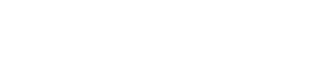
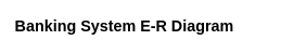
+ <mxCell id="2" value="&lt;h1 style=&quot;margin-top: 0px;&quot;&gt;Banking System E-R Diagram&lt;/h1&gt;" style="text;html=1;whiteSpace=wrap;overflow=hidden;rounded=0;" vertex="1" parent="1"><mxGeometry x="20" y="20" width="390" height="40" as="geometry" /></mxCell>
